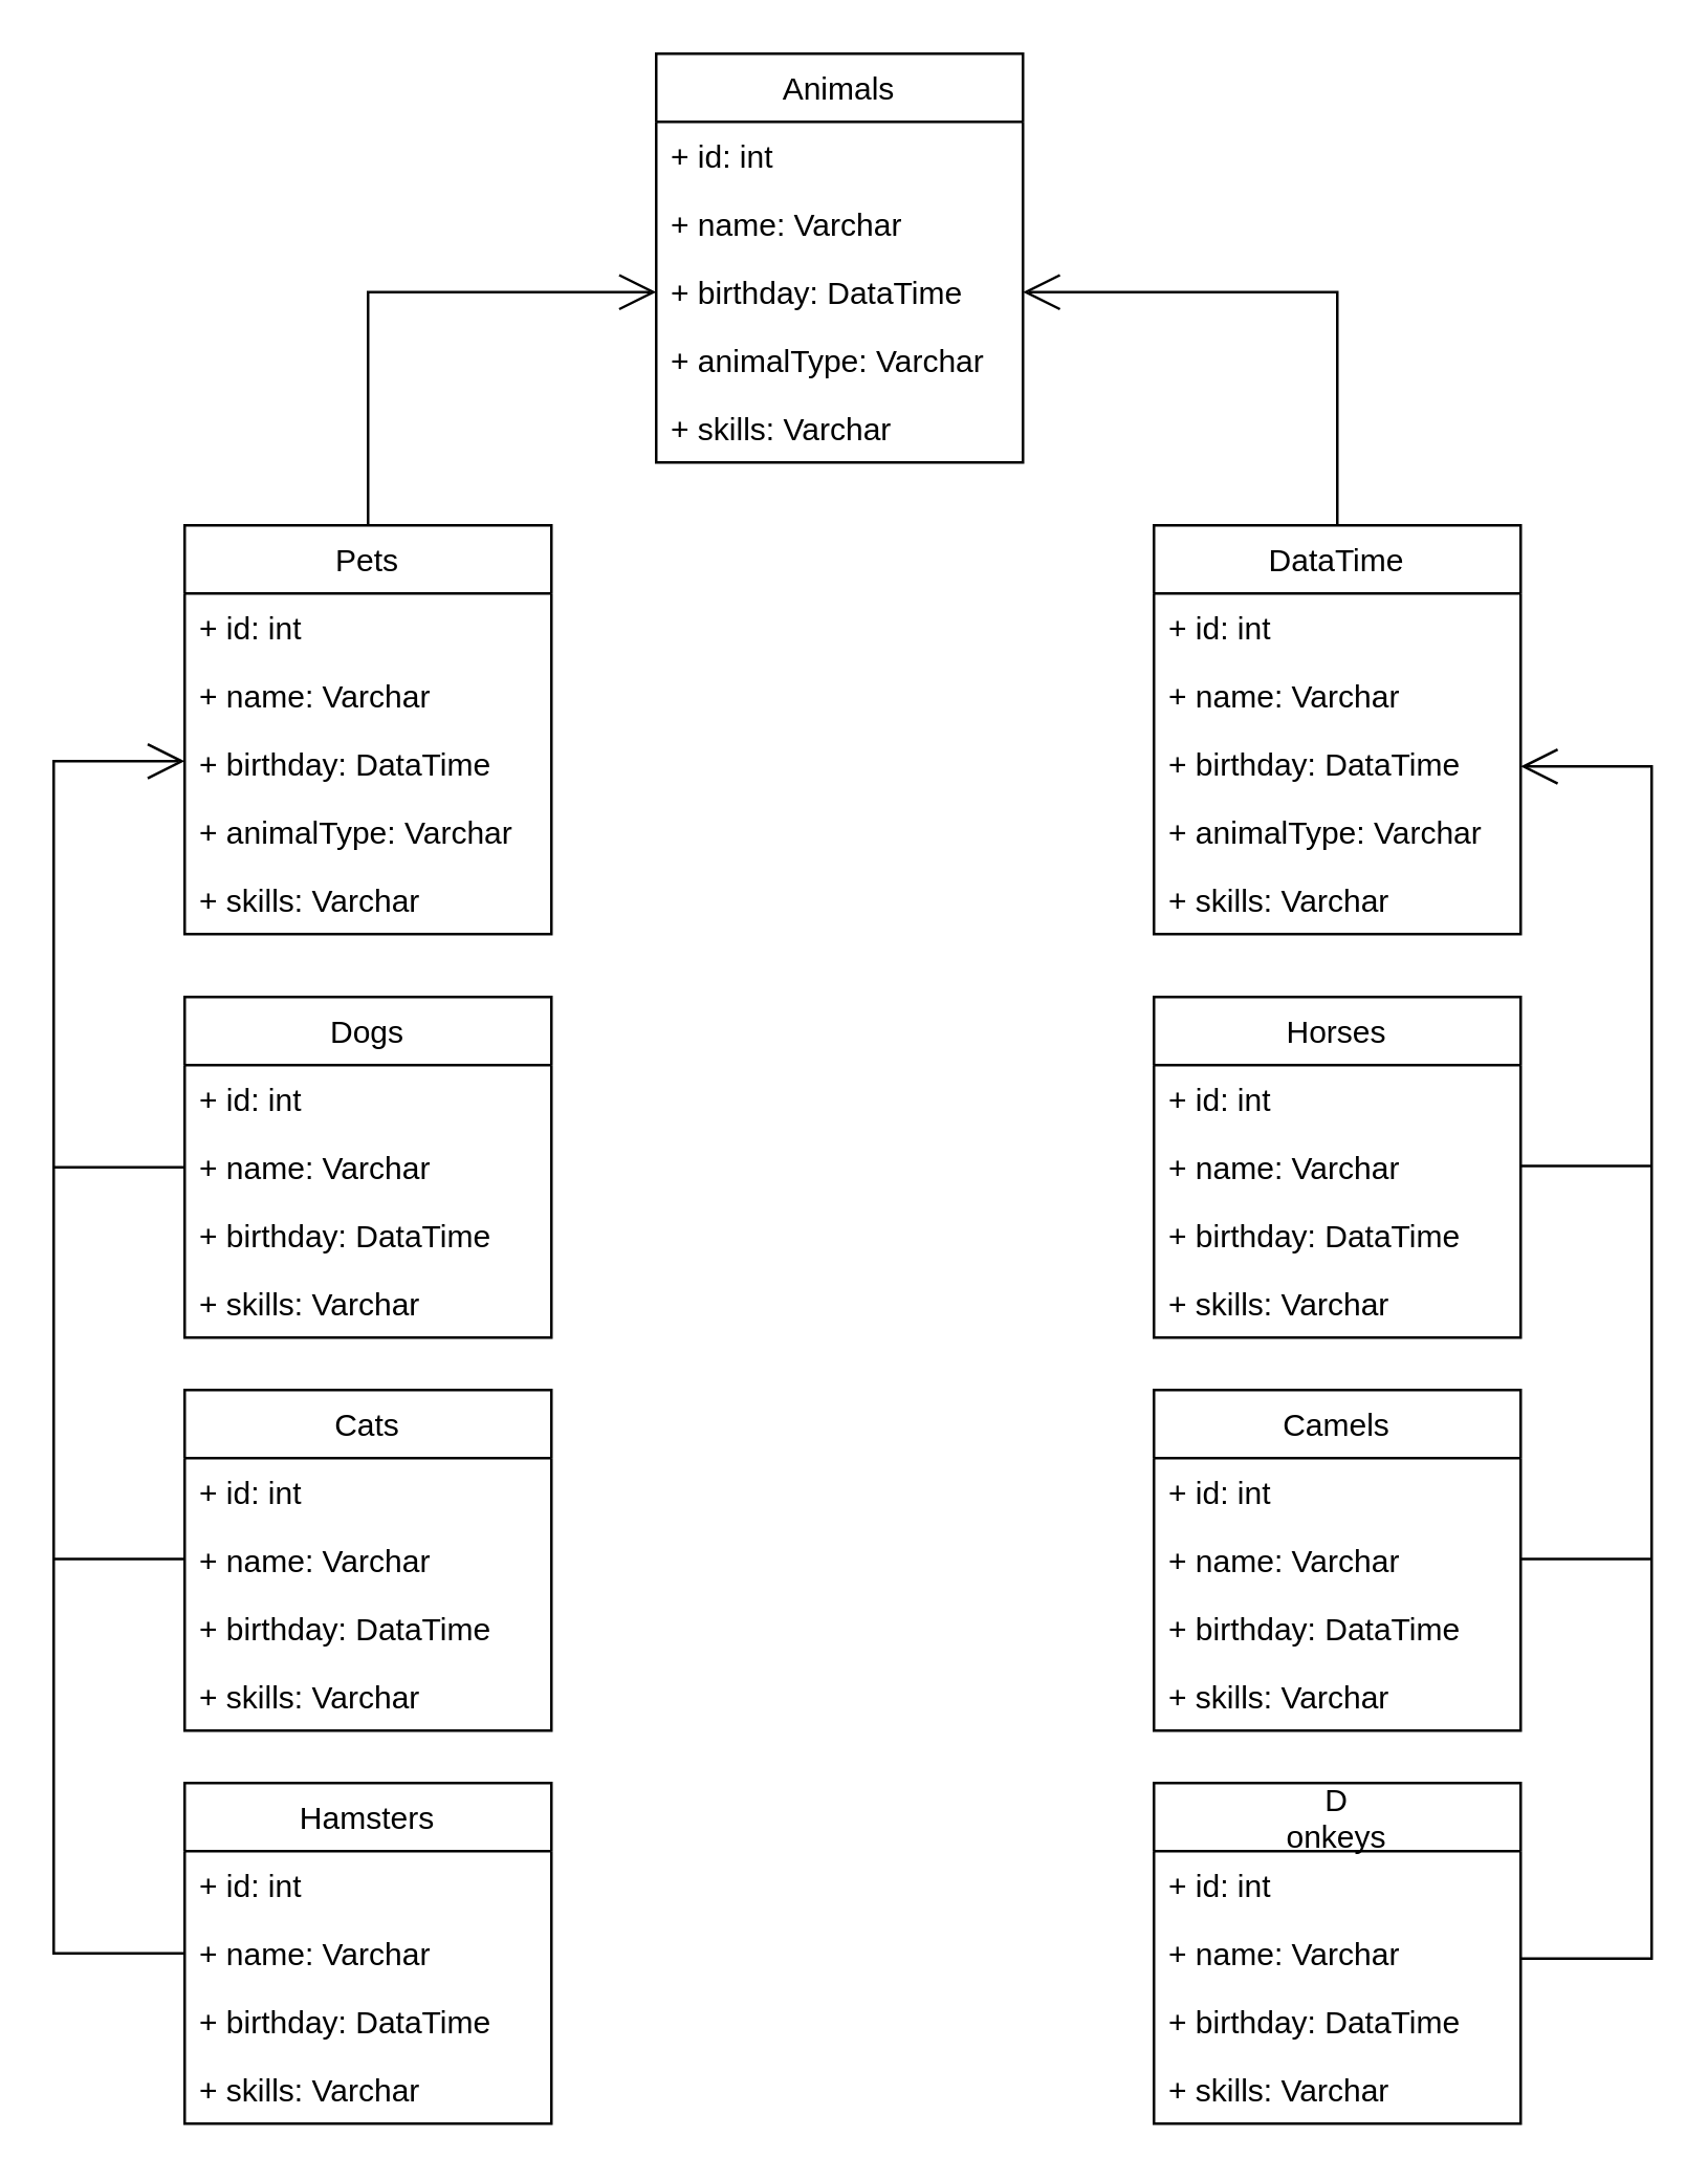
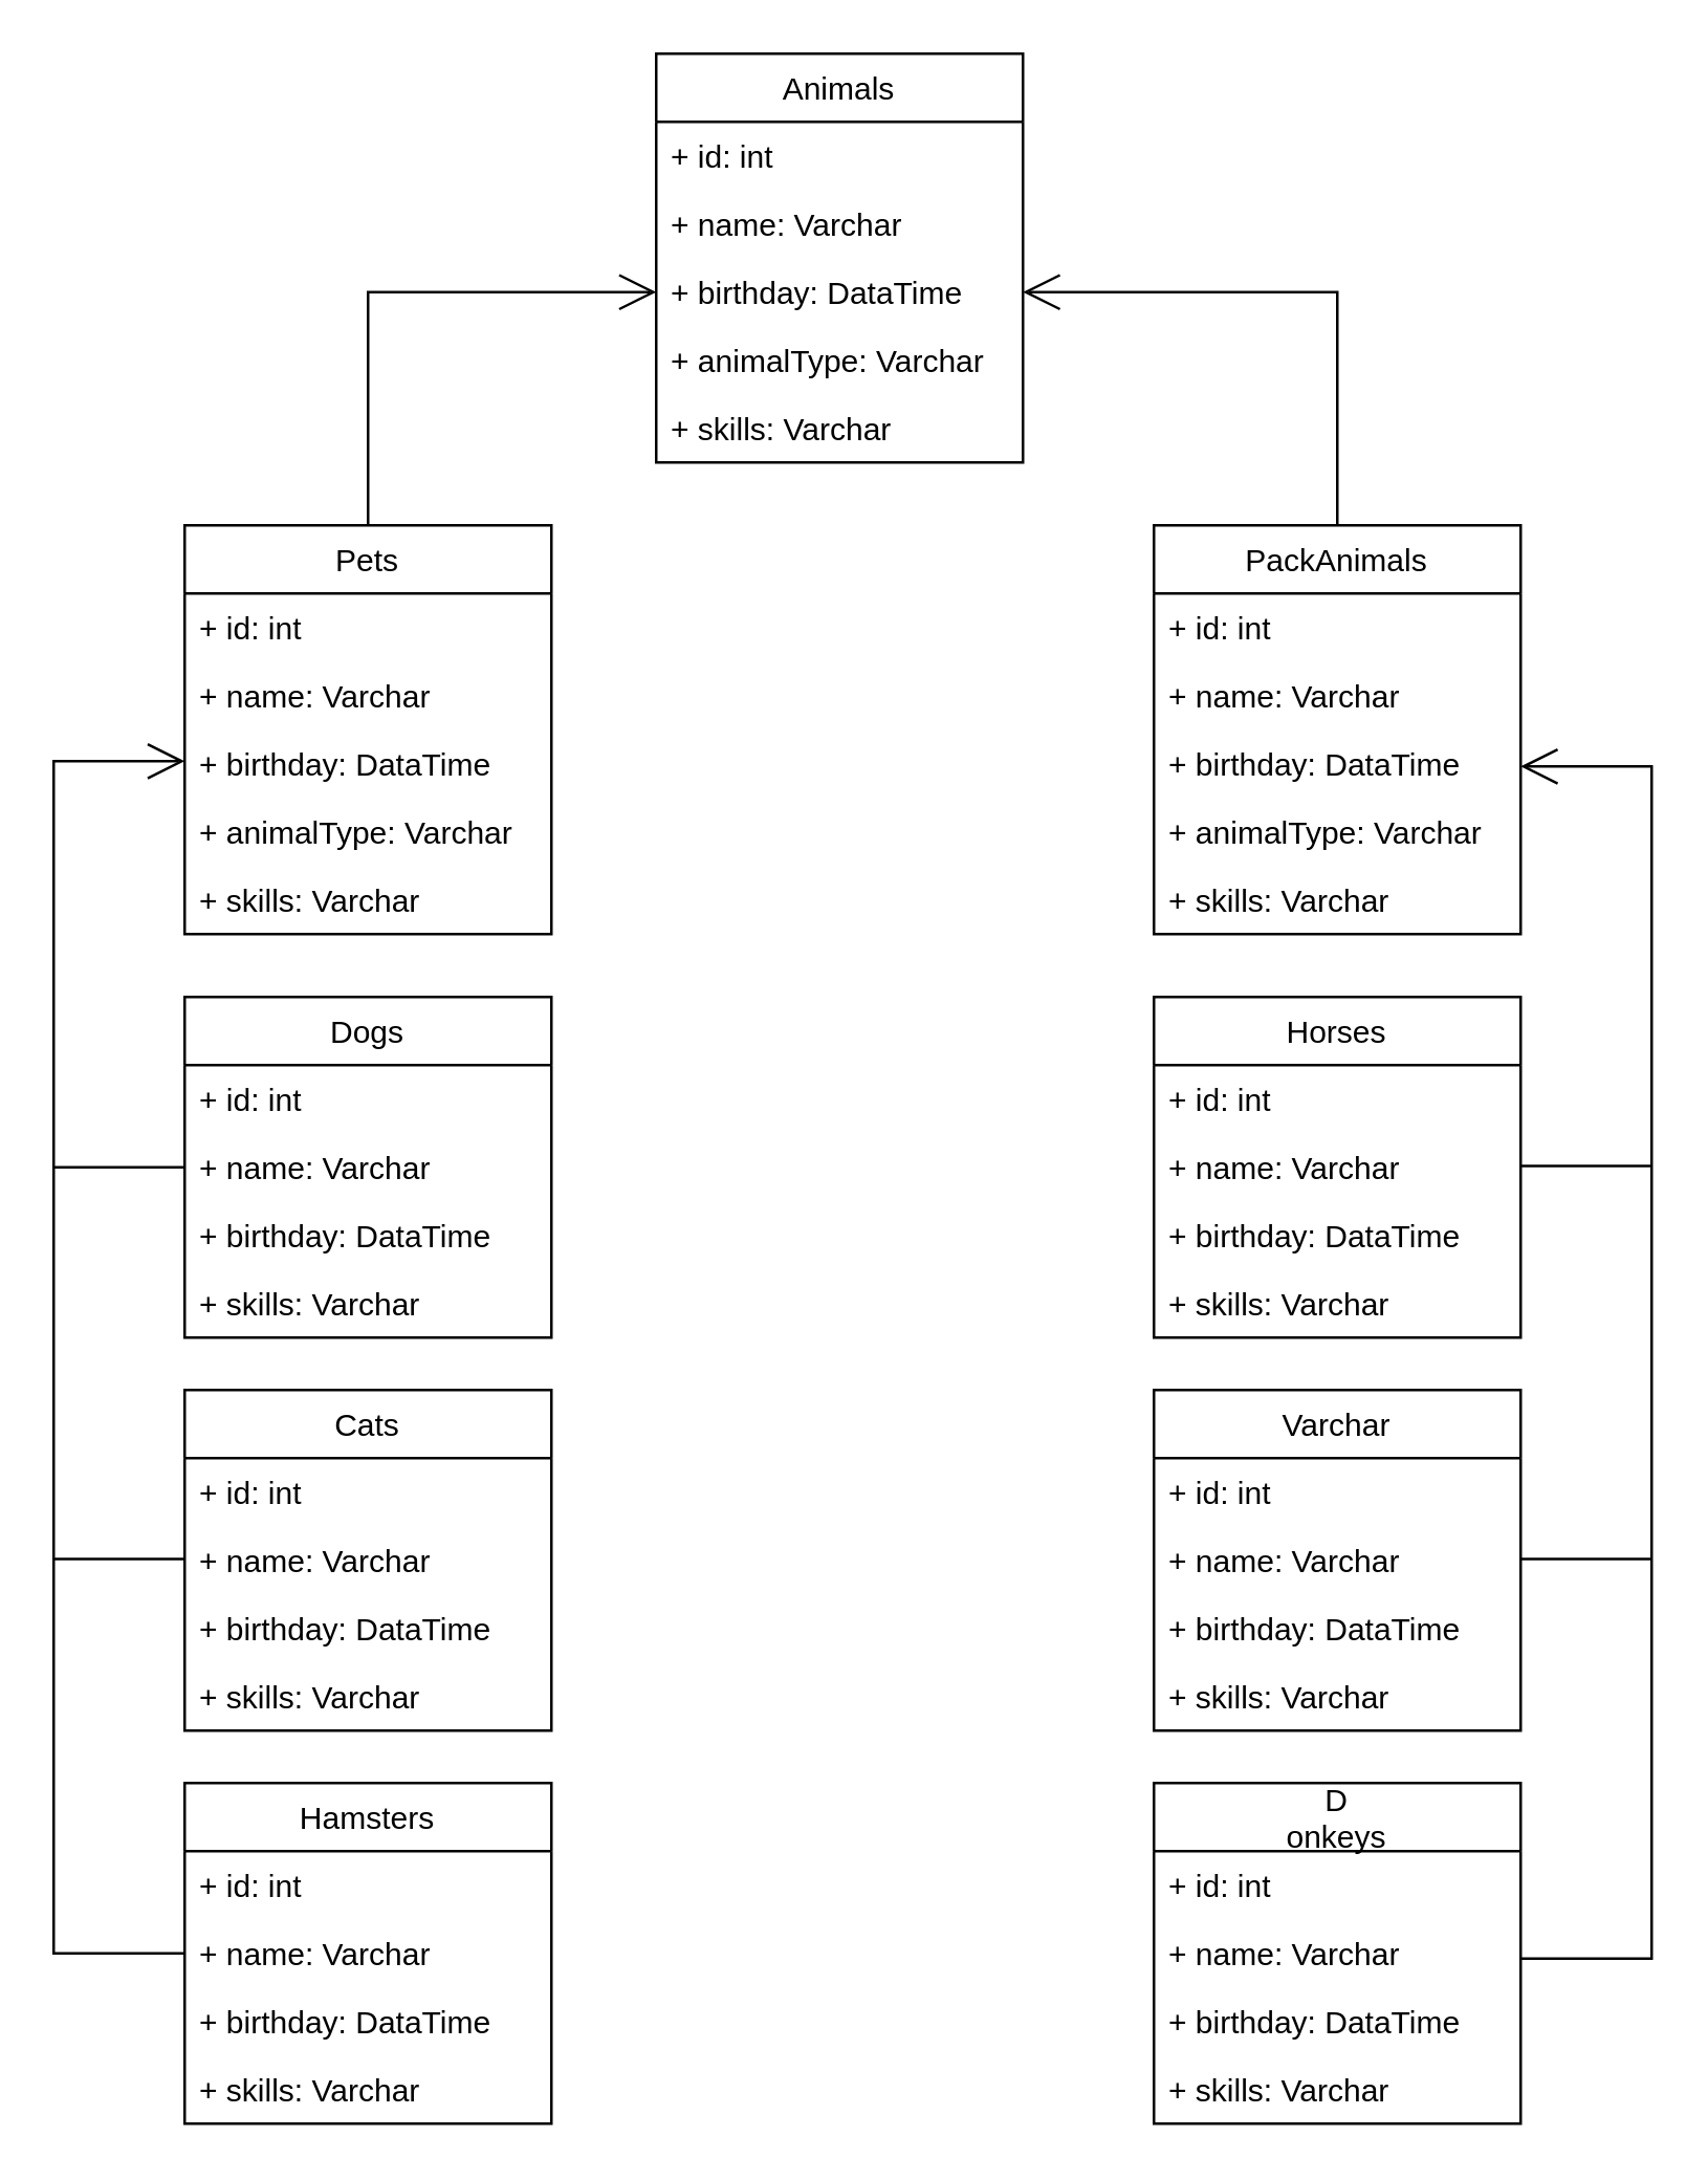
- <mxCell id="14" value="DataTime" style="swimlane;fontStyle=0;childLayout=stackLayout;horizontal=1;startSize=26;fillColor=none;horizontalStack=0;resizeParent=1;resizeParentMax=0;resizeLast=0;collapsible=1;marginBottom=0;" parent="1" vertex="1"><mxGeometry x="440" y="200" width="140" height="156" as="geometry" /></mxCell>
+ <mxCell id="14" value="PackAnimals" style="swimlane;fontStyle=0;childLayout=stackLayout;horizontal=1;startSize=26;fillColor=none;horizontalStack=0;resizeParent=1;resizeParentMax=0;resizeLast=0;collapsible=1;marginBottom=0;" parent="1" vertex="1"><mxGeometry x="440" y="200" width="140" height="156" as="geometry" /></mxCell>
- <mxCell id="45" value="Camels" style="swimlane;fontStyle=0;childLayout=stackLayout;horizontal=1;startSize=26;fillColor=none;horizontalStack=0;resizeParent=1;resizeParentMax=0;resizeLast=0;collapsible=1;marginBottom=0;" parent="1" vertex="1"><mxGeometry x="440" y="530" width="140" height="130" as="geometry" /></mxCell>
+ <mxCell id="45" value="Varchar" style="swimlane;fontStyle=0;childLayout=stackLayout;horizontal=1;startSize=26;fillColor=none;horizontalStack=0;resizeParent=1;resizeParentMax=0;resizeLast=0;collapsible=1;marginBottom=0;" parent="1" vertex="1"><mxGeometry x="440" y="530" width="140" height="130" as="geometry" /></mxCell>
